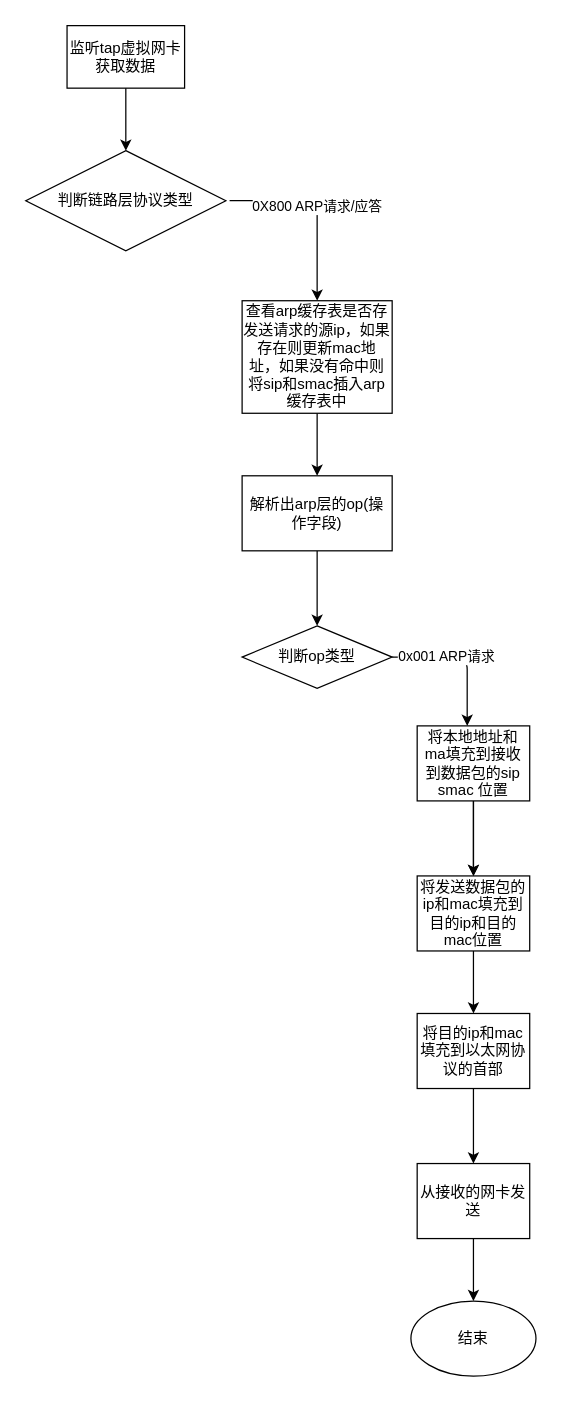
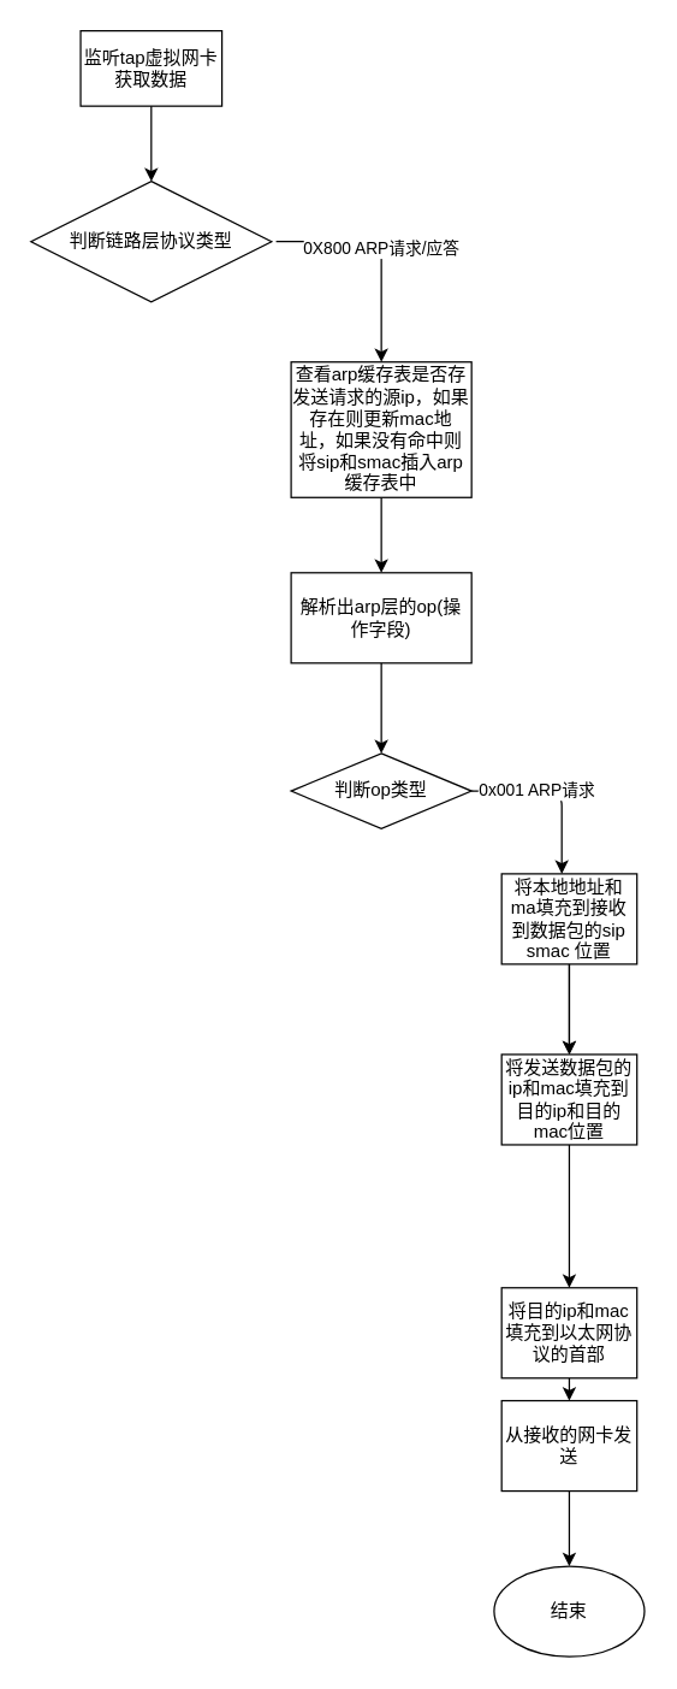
- <mxCell id="19" value="将目的ip和mac填充到以太网协议的首部" style="rounded=0;whiteSpace=wrap;html=1;" vertex="1" parent="1"><mxGeometry x="333" y="810" width="90" height="60" as="geometry" /></mxCell>
+ <mxCell id="19" value="将目的ip和mac填充到以太网协议的首部" style="rounded=0;whiteSpace=wrap;html=1;" vertex="1" parent="1"><mxGeometry x="333" y="855" width="90" height="60" as="geometry" /></mxCell>
